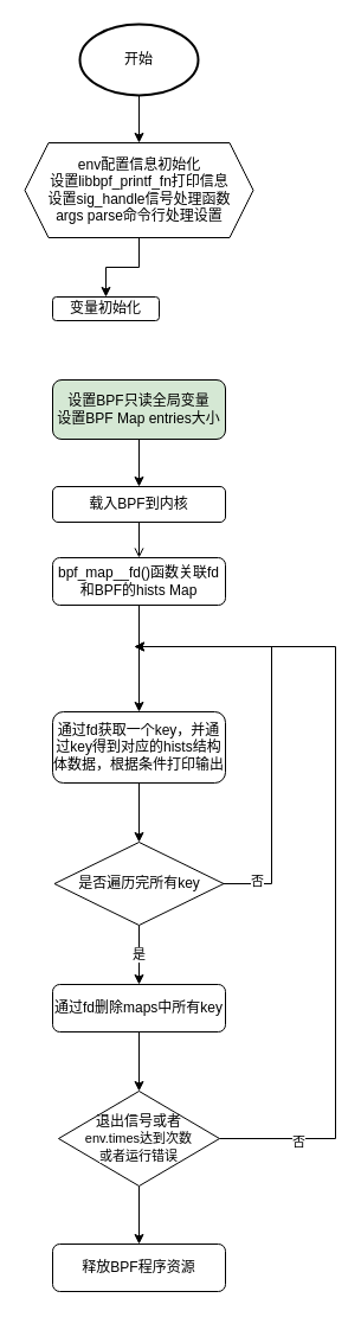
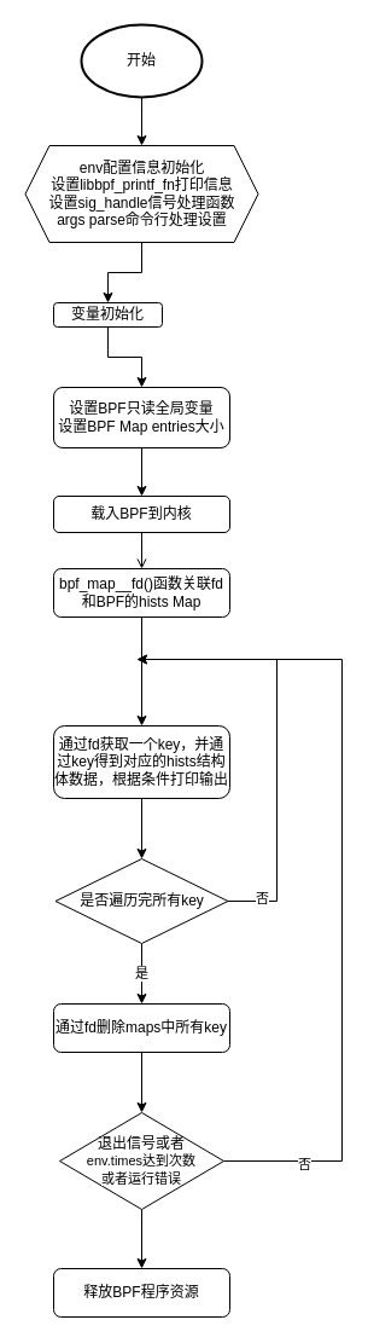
+ <mxCell id="6" style="edgeStyle=orthogonalEdgeStyle;rounded=0;orthogonalLoop=1;jettySize=auto;html=1;entryX=0.5;entryY=0;entryDx=0;entryDy=0;" edge="1" parent="1" source="7" target="13"><mxGeometry relative="1" as="geometry" /></mxCell>
- <mxCell id="13" value="设置BPF只读全局变量&lt;br&gt;设置BPF Map entries大小&lt;br&gt;" style="rounded=1;whiteSpace=wrap;html=1;fillColor=#d5e8d4;" vertex="1" parent="1"><mxGeometry x="44" y="320" width="146" height="50" as="geometry" /></mxCell>
+ <mxCell id="13" value="设置BPF只读全局变量&lt;br&gt;设置BPF Map entries大小&lt;br&gt;" style="rounded=1;whiteSpace=wrap;html=1;" vertex="1" parent="1"><mxGeometry x="44" y="320" width="146" height="50" as="geometry" /></mxCell>
